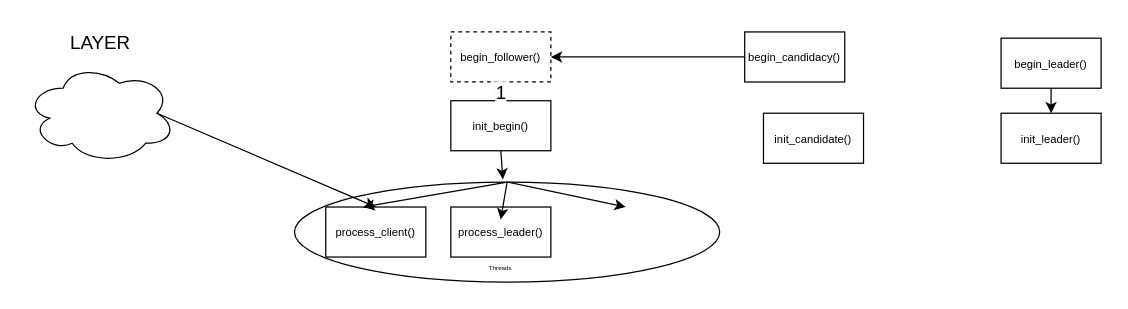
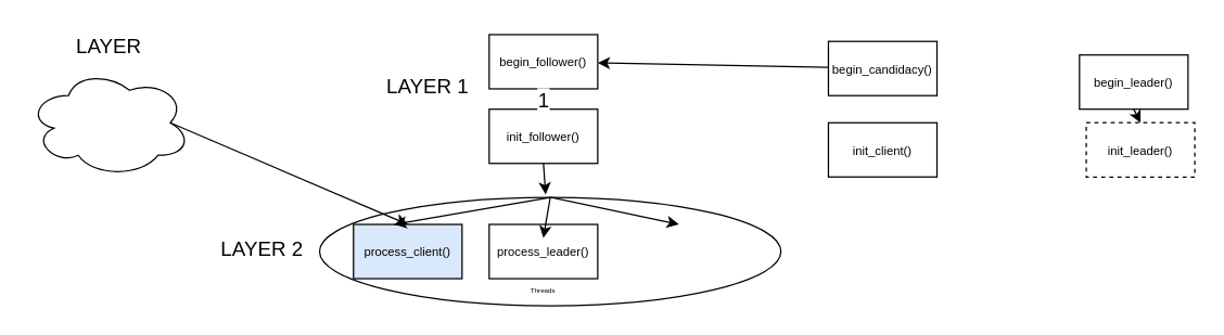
- <mxCell id="2" value="&lt;font style=&quot;font-size: 9px;&quot;&gt;begin_follower()&lt;/font&gt;" style="rounded=0;whiteSpace=wrap;html=1;dashed=1;" vertex="1" parent="1"><mxGeometry x="360" y="25" width="80" height="40" as="geometry" /></mxCell>
+ <mxCell id="2" value="&lt;font style=&quot;font-size: 9px;&quot;&gt;begin_follower()&lt;/font&gt;" style="rounded=0;whiteSpace=wrap;html=1;" vertex="1" parent="1"><mxGeometry x="360" y="25" width="80" height="40" as="geometry" /></mxCell>
- <mxCell id="4" value="&lt;font style=&quot;font-size: 9px;&quot;&gt;begin_candidacy()&lt;/font&gt;" style="rounded=0;whiteSpace=wrap;html=1;" vertex="1" parent="1"><mxGeometry x="595" y="25" width="80" height="40" as="geometry" /></mxCell>
+ <mxCell id="4" value="&lt;font style=&quot;font-size: 9px;&quot;&gt;begin_candidacy()&lt;/font&gt;" style="rounded=0;whiteSpace=wrap;html=1;" vertex="1" parent="1"><mxGeometry x="610" y="30" width="80" height="40" as="geometry" /></mxCell>
- <mxCell id="5" value="&lt;font style=&quot;font-size: 9px;&quot;&gt;begin_leader()&lt;/font&gt;" style="rounded=0;whiteSpace=wrap;html=1;" vertex="1" parent="1"><mxGeometry x="800" y="30" width="80" height="40" as="geometry" /></mxCell>
+ <mxCell id="5" value="&lt;font style=&quot;font-size: 9px;&quot;&gt;begin_leader()&lt;/font&gt;" style="rounded=0;whiteSpace=wrap;html=1;" vertex="1" parent="1"><mxGeometry x="795" y="40" width="80" height="40" as="geometry" /></mxCell>
+ <mxCell id="6" value="&lt;p style=&quot;line-height: 150%;&quot;&gt;&lt;font style=&quot;font-size: 15px;&quot;&gt;LAYER 1&lt;/font&gt;&lt;/p&gt;" style="text;strokeColor=none;align=center;fillColor=none;html=1;verticalAlign=middle;whiteSpace=wrap;rounded=0;fontSize=9;" vertex="1" parent="1"><mxGeometry x="280" y="50" width="70" height="30" as="geometry" /></mxCell>
- <mxCell id="7" value="&lt;font style=&quot;font-size: 9px;&quot;&gt;init_begin()&lt;/font&gt;" style="rounded=0;whiteSpace=wrap;html=1;" vertex="1" parent="1"><mxGeometry x="360" y="80" width="80" height="40" as="geometry" /></mxCell>
+ <mxCell id="7" value="&lt;font style=&quot;font-size: 9px;&quot;&gt;init_follower()&lt;/font&gt;" style="rounded=0;whiteSpace=wrap;html=1;" vertex="1" parent="1"><mxGeometry x="360" y="80" width="80" height="40" as="geometry" /></mxCell>
- <mxCell id="8" value="&lt;font style=&quot;font-size: 9px;&quot;&gt;init_candidate()&lt;br&gt;&lt;/font&gt;" style="rounded=0;whiteSpace=wrap;html=1;" vertex="1" parent="1"><mxGeometry x="610" y="90" width="80" height="40" as="geometry" /></mxCell>
+ <mxCell id="8" value="&lt;font style=&quot;font-size: 9px;&quot;&gt;init_client()&lt;br&gt;&lt;/font&gt;" style="rounded=0;whiteSpace=wrap;html=1;" vertex="1" parent="1"><mxGeometry x="610" y="90" width="80" height="40" as="geometry" /></mxCell>
- <mxCell id="9" value="&lt;font style=&quot;font-size: 9px;&quot;&gt;init_leader()&lt;/font&gt;" style="rounded=0;whiteSpace=wrap;html=1;" vertex="1" parent="1"><mxGeometry x="800" y="90" width="80" height="40" as="geometry" /></mxCell>
+ <mxCell id="9" value="&lt;font style=&quot;font-size: 9px;&quot;&gt;init_leader()&lt;/font&gt;" style="rounded=0;whiteSpace=wrap;html=1;dashed=1;" vertex="1" parent="1"><mxGeometry x="800" y="90" width="80" height="40" as="geometry" /></mxCell>
+ <mxCell id="12" value="&lt;p style=&quot;line-height: 150%;&quot;&gt;&lt;font style=&quot;font-size: 15px;&quot;&gt;LAYER 2&amp;nbsp;&lt;/font&gt;&lt;/p&gt;" style="text;strokeColor=none;align=center;fillColor=none;html=1;verticalAlign=middle;whiteSpace=wrap;rounded=0;fontSize=9;" vertex="1" parent="1"><mxGeometry x="160" y="170" width="70" height="30" as="geometry" /></mxCell>
- <mxCell id="13" value="&lt;font style=&quot;font-size: 9px;&quot;&gt;process_client()&lt;/font&gt;" style="rounded=0;whiteSpace=wrap;html=1;" vertex="1" parent="1"><mxGeometry x="260" y="165" width="80" height="40" as="geometry" /></mxCell>
+ <mxCell id="13" value="&lt;font style=&quot;font-size: 9px;&quot;&gt;process_client()&lt;/font&gt;" style="rounded=0;whiteSpace=wrap;html=1;fillColor=#dae8fc;" vertex="1" parent="1"><mxGeometry x="260" y="165" width="80" height="40" as="geometry" /></mxCell>
